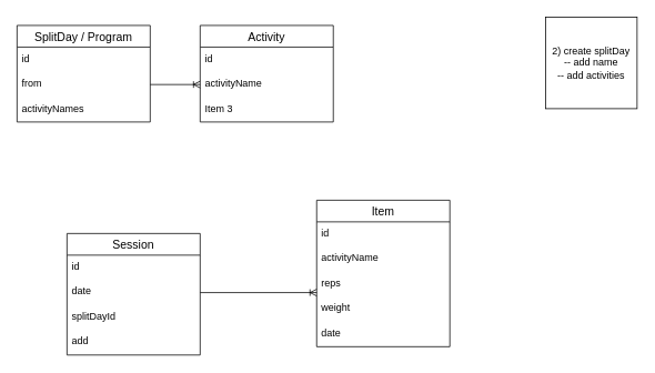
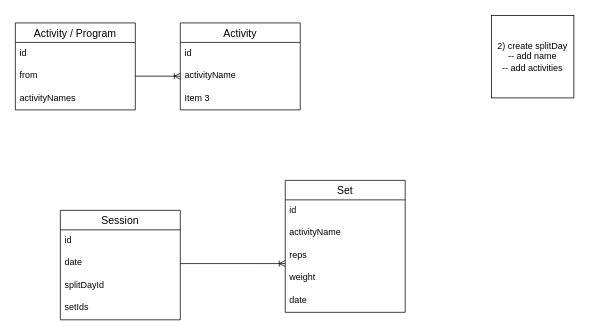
- <mxCell id="2" value="SplitDay / Program" style="swimlane;fontStyle=0;childLayout=stackLayout;horizontal=1;startSize=26;horizontalStack=0;resizeParent=1;resizeParentMax=0;resizeLast=0;collapsible=1;marginBottom=0;align=center;fontSize=14;" vertex="1" parent="1"><mxGeometry x="20" y="30" width="160" height="116" as="geometry"><mxRectangle x="300" y="400" width="150" height="26" as="alternateBounds" /></mxGeometry></mxCell>
+ <mxCell id="2" value="Activity / Program" style="swimlane;fontStyle=0;childLayout=stackLayout;horizontal=1;startSize=26;horizontalStack=0;resizeParent=1;resizeParentMax=0;resizeLast=0;collapsible=1;marginBottom=0;align=center;fontSize=14;" vertex="1" parent="1"><mxGeometry x="20" y="30" width="160" height="116" as="geometry"><mxRectangle x="300" y="400" width="150" height="26" as="alternateBounds" /></mxGeometry></mxCell>
- <mxCell id="10" value="Item" style="swimlane;fontStyle=0;childLayout=stackLayout;horizontal=1;startSize=26;horizontalStack=0;resizeParent=1;resizeParentMax=0;resizeLast=0;collapsible=1;marginBottom=0;align=center;fontSize=14;" vertex="1" parent="1"><mxGeometry x="380" y="240" width="160" height="176" as="geometry"><mxRectangle x="100" y="320" width="80" height="26" as="alternateBounds" /></mxGeometry></mxCell>
+ <mxCell id="10" value="Set" style="swimlane;fontStyle=0;childLayout=stackLayout;horizontal=1;startSize=26;horizontalStack=0;resizeParent=1;resizeParentMax=0;resizeLast=0;collapsible=1;marginBottom=0;align=center;fontSize=14;" vertex="1" parent="1"><mxGeometry x="380" y="240" width="160" height="176" as="geometry"><mxRectangle x="100" y="320" width="80" height="26" as="alternateBounds" /></mxGeometry></mxCell>
- <mxCell id="20" value="add" style="text;strokeColor=none;fillColor=none;spacingLeft=4;spacingRight=4;overflow=hidden;rotatable=0;points=[[0,0.5],[1,0.5]];portConstraint=eastwest;fontSize=12;" vertex="1" parent="16"><mxGeometry y="116" width="160" height="30" as="geometry" /></mxCell>
+ <mxCell id="20" value="setIds" style="text;strokeColor=none;fillColor=none;spacingLeft=4;spacingRight=4;overflow=hidden;rotatable=0;points=[[0,0.5],[1,0.5]];portConstraint=eastwest;fontSize=12;" vertex="1" parent="16"><mxGeometry y="116" width="160" height="30" as="geometry" /></mxCell>
